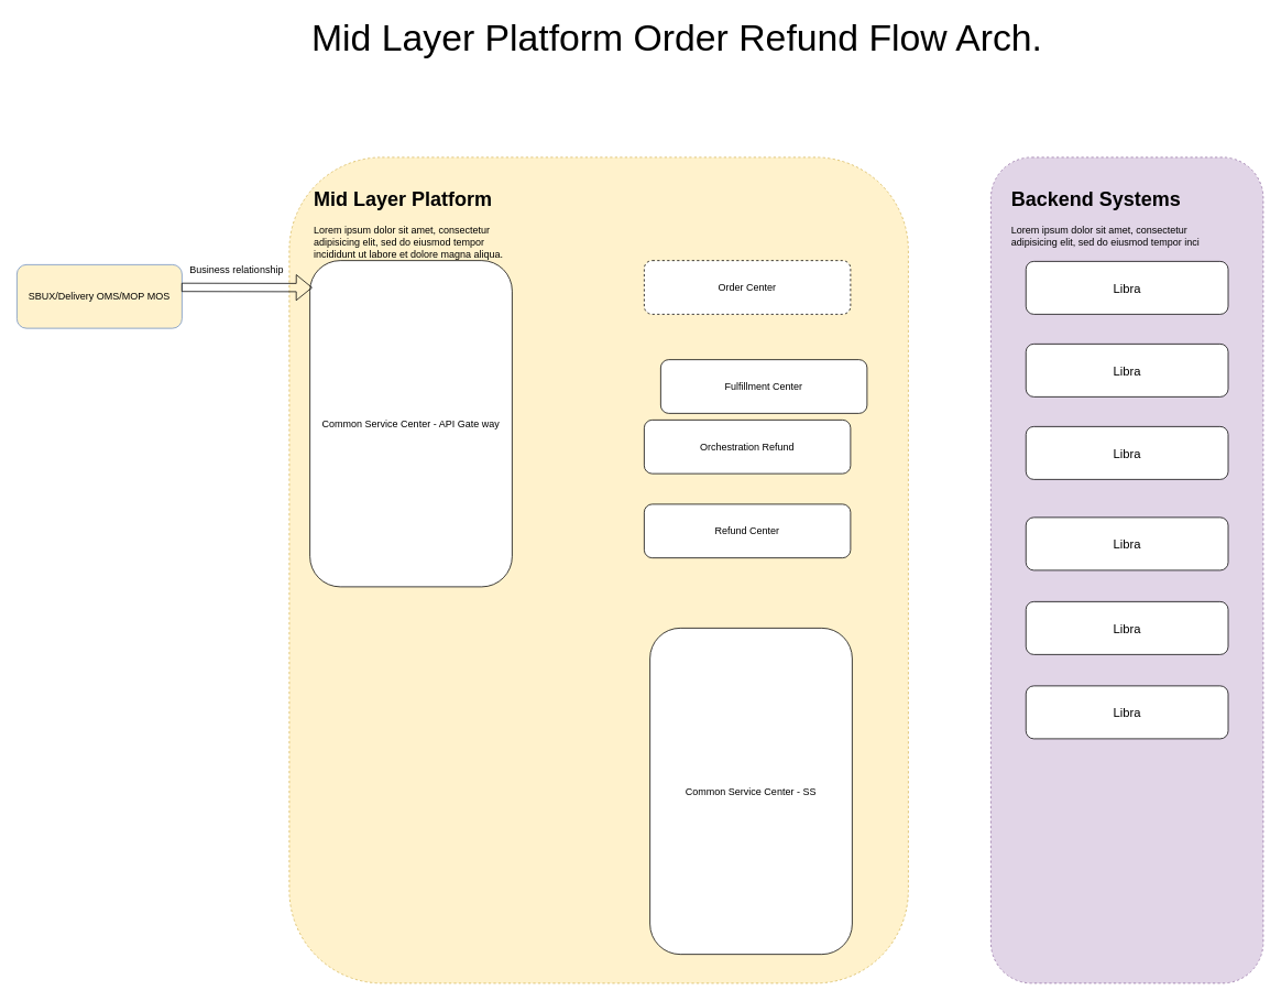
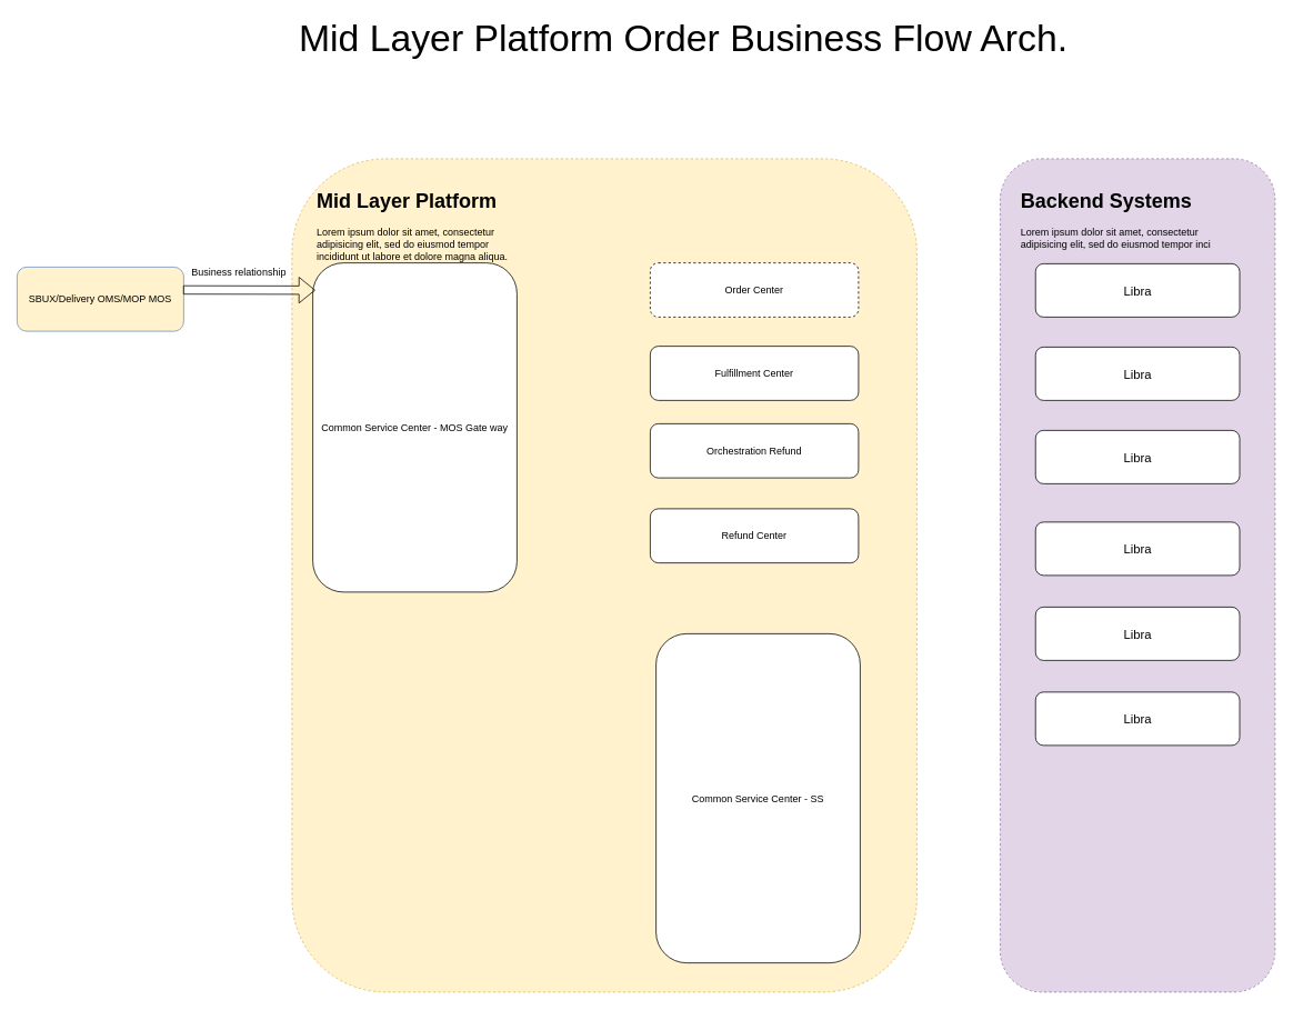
- <mxCell id="10" value="Mid Layer Platform Order Refund Flow Arch." parent="1" style="text;html=1;strokeColor=none;fillColor=none;align=center;verticalAlign=middle;whiteSpace=wrap;rounded=0;fontSize=45;" vertex="1"><mxGeometry as="geometry" x="230" y="20" width="1180" height="50" /></mxCell>
+ <mxCell id="10" value="Mid Layer Platform Order Business Flow Arch." parent="1" style="text;html=1;strokeColor=none;fillColor=none;align=center;verticalAlign=middle;whiteSpace=wrap;rounded=0;fontSize=45;" vertex="1"><mxGeometry as="geometry" x="230" y="20" width="1180" height="50" /></mxCell>
- <mxCell id="14" value="Fulfillment Center " parent="1" style="rounded=1;whiteSpace=wrap;html=1;" vertex="1"><mxGeometry x="800" y="435" as="geometry" width="250" height="65" /></mxCell>
+ <mxCell id="14" value="Fulfillment Center " parent="1" style="rounded=1;whiteSpace=wrap;html=1;" vertex="1"><mxGeometry as="geometry" x="780" y="415" width="250" height="65" /></mxCell>
- <mxCell id="5" value="Common Service Center - API Gate way" parent="1" style="rounded=1;whiteSpace=wrap;html=1;" vertex="1"><mxGeometry as="geometry" x="375" y="315" width="245" height="395" /></mxCell>
+ <mxCell id="5" value="Common Service Center - MOS Gate way" parent="1" style="rounded=1;whiteSpace=wrap;html=1;" vertex="1"><mxGeometry as="geometry" x="375" y="315" width="245" height="395" /></mxCell>
